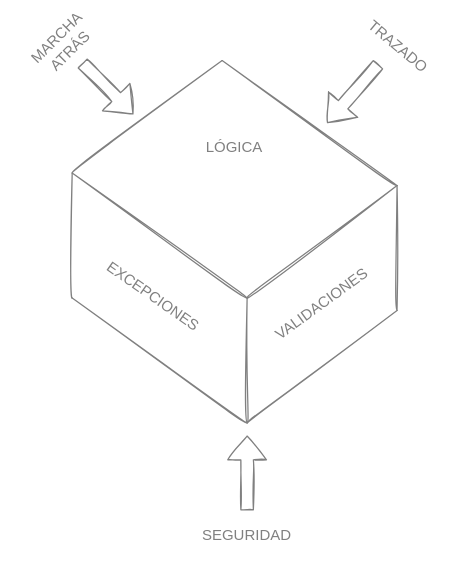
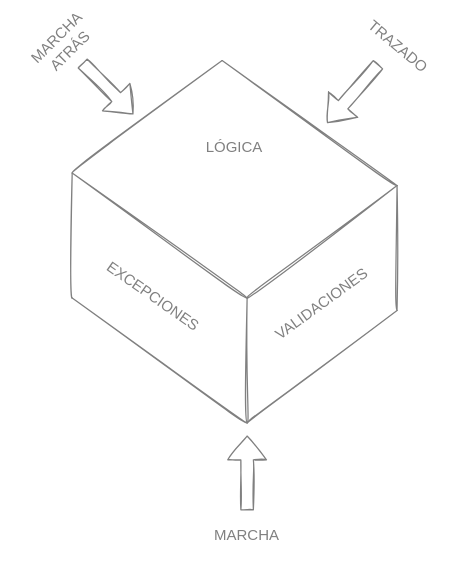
- <mxCell id="19" value="SEGURIDAD" style="text;html=1;strokeColor=none;fillColor=none;align=center;verticalAlign=middle;whiteSpace=wrap;rounded=0;sketch=1;fontColor=#808080;" parent="1" vertex="1"><mxGeometry x="167" y="413" width="60" height="30" as="geometry" /></mxCell>
+ <mxCell id="19" value="MARCHA" style="text;html=1;strokeColor=none;fillColor=none;align=center;verticalAlign=middle;whiteSpace=wrap;rounded=0;sketch=1;fontColor=#808080;" parent="1" vertex="1"><mxGeometry x="167" y="413" width="60" height="30" as="geometry" /></mxCell>
